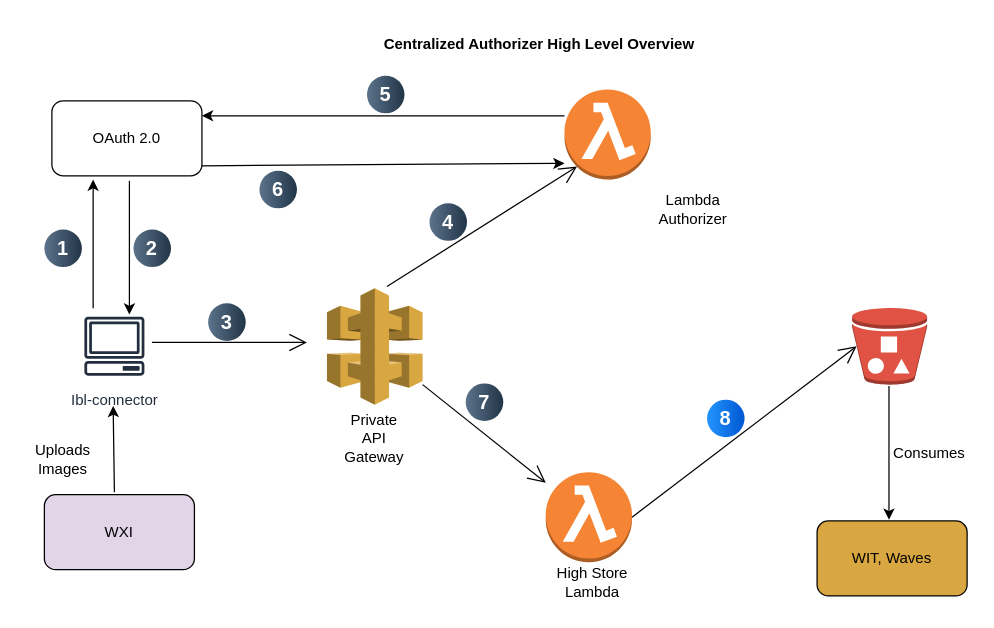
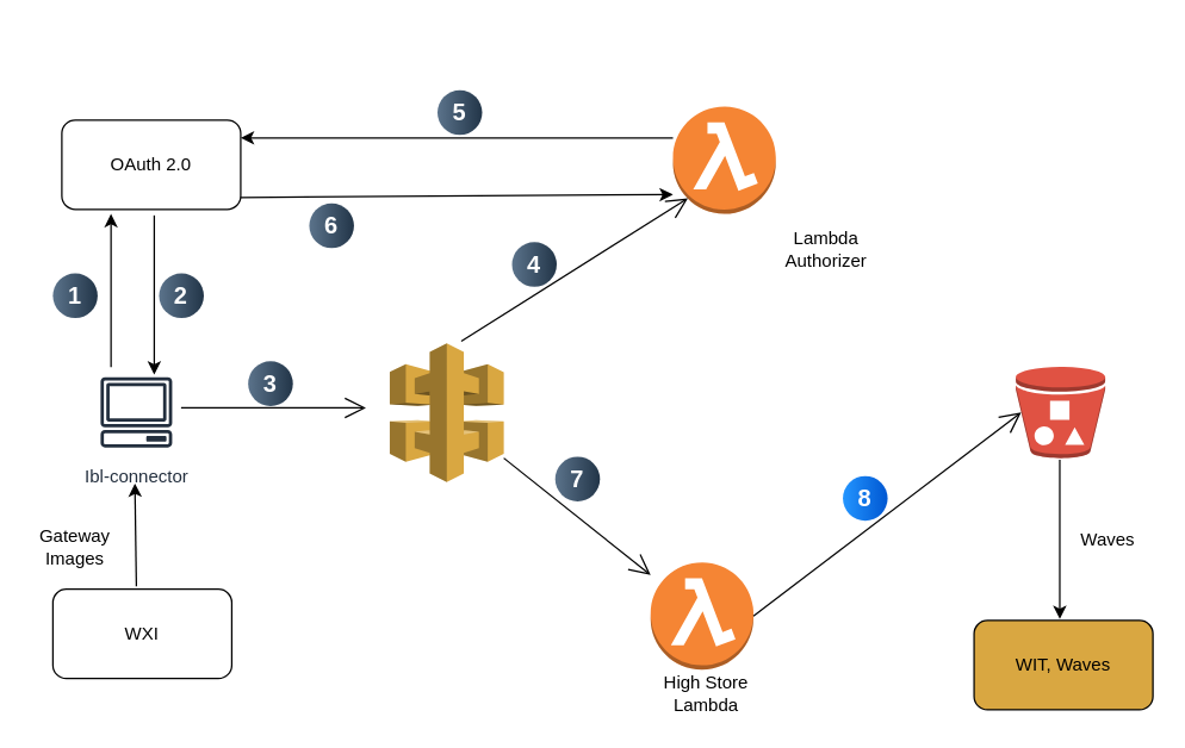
- <mxCell id="13" value="Centralized Authorizer High Level Overview" style="text;html=1;align=center;verticalAlign=middle;whiteSpace=wrap;rounded=0;fontStyle=1" parent="1" vertex="1"><mxGeometry x="211" y="20" width="440" height="30" as="geometry" /></mxCell>
- <mxCell id="16" value="Private API Gateway" style="text;html=1;align=center;verticalAlign=middle;whiteSpace=wrap;rounded=0;" parent="1" vertex="1"><mxGeometry x="269.25" y="335" width="60" height="30" as="geometry" /></mxCell>
- <mxCell id="33" value="Consumes" style="text;html=1;align=center;verticalAlign=middle;whiteSpace=wrap;rounded=0;" parent="1" vertex="1"><mxGeometry x="713" y="347" width="60" height="30" as="geometry" /></mxCell>
+ <mxCell id="33" value="Waves" style="text;html=1;align=center;verticalAlign=middle;whiteSpace=wrap;rounded=0;" parent="1" vertex="1"><mxGeometry x="713" y="347" width="60" height="30" as="geometry" /></mxCell>
- <mxCell id="32" value="Uploads Images" style="text;html=1;align=center;verticalAlign=middle;whiteSpace=wrap;rounded=0;" parent="1" vertex="1"><mxGeometry x="20" y="352" width="60" height="30" as="geometry" /></mxCell>
+ <mxCell id="32" value="Gateway Images" style="text;html=1;align=center;verticalAlign=middle;whiteSpace=wrap;rounded=0;" parent="1" vertex="1"><mxGeometry x="20" y="352" width="60" height="30" as="geometry" /></mxCell>
- <mxCell id="29" value="WXI" style="rounded=1;whiteSpace=wrap;html=1;fillColor=#e1d5e7;" parent="1" vertex="1"><mxGeometry x="35" y="395" width="120" height="60" as="geometry" /></mxCell>
+ <mxCell id="29" value="WXI" style="rounded=1;whiteSpace=wrap;html=1;" parent="1" vertex="1"><mxGeometry x="35" y="395" width="120" height="60" as="geometry" /></mxCell>
